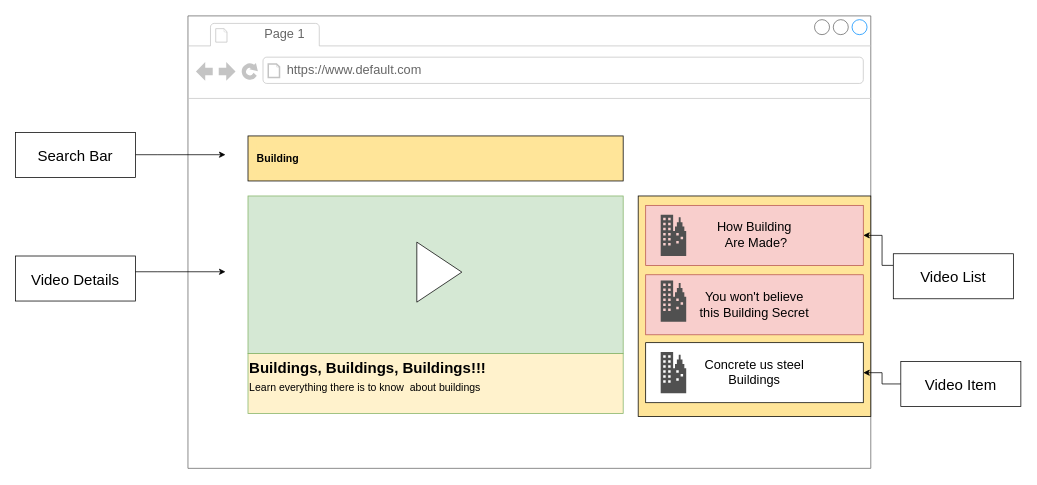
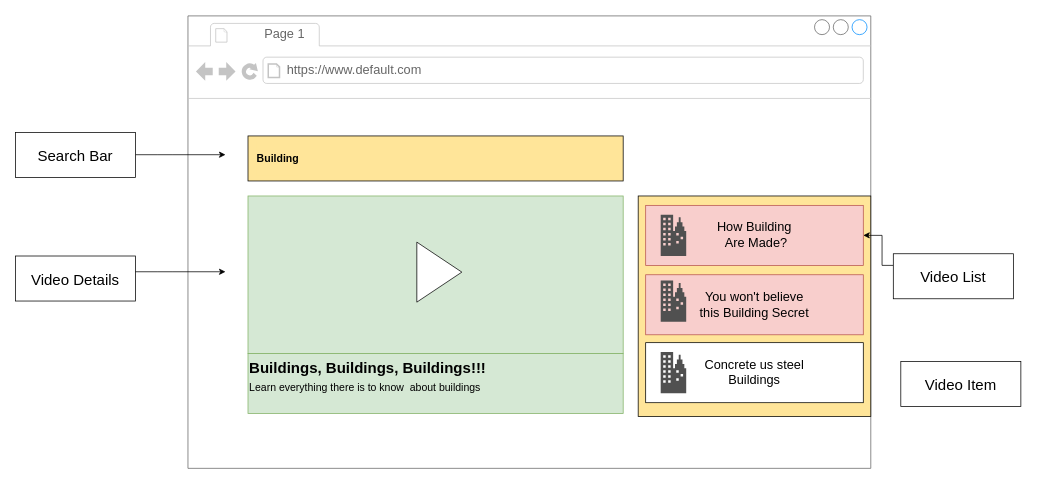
- <mxCell id="22" value="" style="edgeStyle=orthogonalEdgeStyle;rounded=0;orthogonalLoop=1;jettySize=auto;html=1;fontSize=20;" edge="1" parent="1" source="23" target="13"><mxGeometry relative="1" as="geometry" /></mxCell>
- <mxCell id="15" value="&lt;b style=&quot;font-size: 20px&quot;&gt;Buildings, Buildings, Buildings!!!&lt;/b&gt;&lt;br style=&quot;font-size: 20px&quot;&gt;&lt;font style=&quot;font-size: 14px&quot;&gt;Learn everything there is to know&amp;nbsp; about buildings&lt;/font&gt;" style="rounded=0;whiteSpace=wrap;html=1;align=left;verticalAlign=top;fontSize=20;fillColor=#fff2cc;strokeColor=#82b366;" vertex="1" parent="2"><mxGeometry x="80" y="450" width="500" height="80" as="geometry" /></mxCell>
+ <mxCell id="15" value="&lt;b style=&quot;font-size: 20px&quot;&gt;Buildings, Buildings, Buildings!!!&lt;/b&gt;&lt;br style=&quot;font-size: 20px&quot;&gt;&lt;font style=&quot;font-size: 14px&quot;&gt;Learn everything there is to know&amp;nbsp; about buildings&lt;/font&gt;" style="rounded=0;whiteSpace=wrap;html=1;align=left;verticalAlign=top;fontSize=20;fillColor=#d5e8d4;strokeColor=#82b366;" vertex="1" parent="2"><mxGeometry x="80" y="450" width="500" height="80" as="geometry" /></mxCell>
